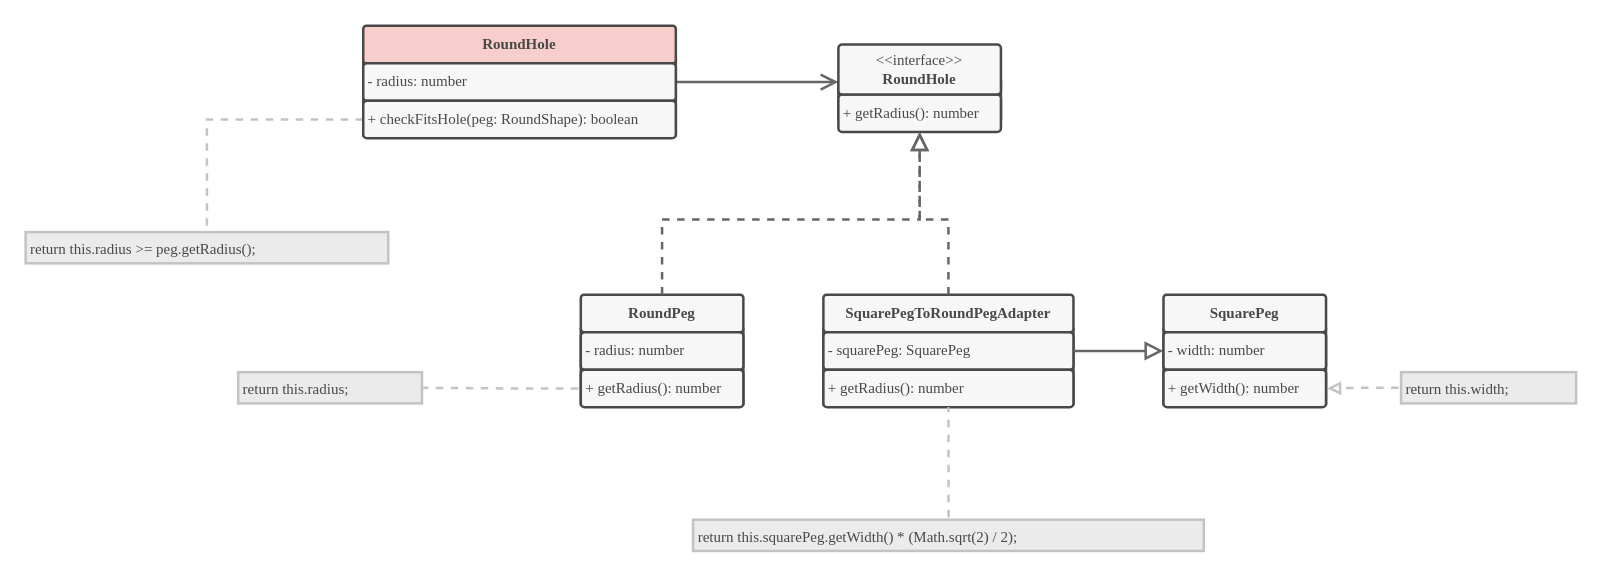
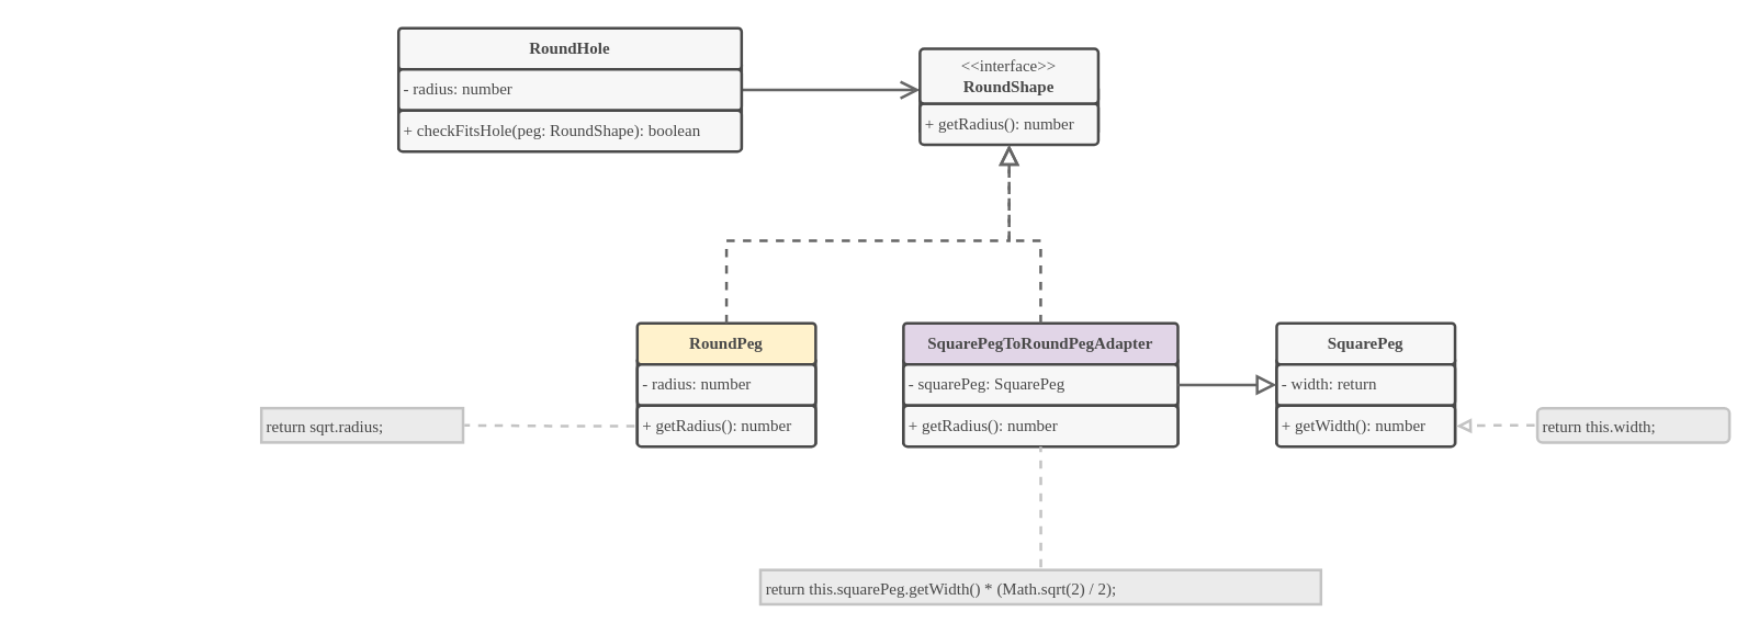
- <mxCell id="29" value="&lt;b style=&quot;color: rgb(73, 73, 73); font-family: Nunito;&quot;&gt;RoundHole&lt;/b&gt;" style="rounded=1;whiteSpace=wrap;html=1;arcSize=5;fillColor=#f8cecc;strokeColor=#494949;strokeWidth=2;container=0;absoluteArcSize=1;" vertex="1" parent="27"><mxGeometry width="250" height="30" as="geometry" /></mxCell>
+ <mxCell id="29" value="&lt;b style=&quot;color: rgb(73, 73, 73); font-family: Nunito;&quot;&gt;RoundHole&lt;/b&gt;" style="rounded=1;whiteSpace=wrap;html=1;arcSize=5;fillColor=#F7F7F7;strokeColor=#494949;strokeWidth=2;container=0;absoluteArcSize=1;" vertex="1" parent="27"><mxGeometry width="250" height="30" as="geometry" /></mxCell>
- <mxCell id="6" value="&lt;font face=&quot;Nunito&quot; color=&quot;#494949&quot;&gt;&amp;lt;&amp;lt;interface&amp;gt;&amp;gt;&lt;br&gt;&lt;b&gt;RoundHole&lt;/b&gt;&lt;br&gt;&lt;/font&gt;" style="rounded=1;whiteSpace=wrap;html=1;arcSize=6;fillColor=#F7F7F7;strokeColor=#494949;container=0;strokeWidth=2;absoluteArcSize=1;" vertex="1" parent="3"><mxGeometry width="130" height="40" as="geometry" /></mxCell>
+ <mxCell id="6" value="&lt;font face=&quot;Nunito&quot; color=&quot;#494949&quot;&gt;&amp;lt;&amp;lt;interface&amp;gt;&amp;gt;&lt;br&gt;&lt;b&gt;RoundShape&lt;/b&gt;&lt;br&gt;&lt;/font&gt;" style="rounded=1;whiteSpace=wrap;html=1;arcSize=6;fillColor=#F7F7F7;strokeColor=#494949;container=0;strokeWidth=2;absoluteArcSize=1;" vertex="1" parent="3"><mxGeometry width="130" height="40" as="geometry" /></mxCell>
- <mxCell id="26" style="edgeStyle=orthogonalEdgeStyle;html=1;exitX=0;exitY=0.5;exitDx=0;exitDy=0;fontFamily=Helvetica;fontSource=https%3A%2F%2Ffonts.googleapis.com%2Fcss%3Ffamily%3DFira%2BCode%2BMedium;sourcePerimeterSpacing=2;targetPerimeterSpacing=1;endArrow=none;rounded=0;strokeColor=#C3C3C3;endFill=0;dashed=1;strokeWidth=2;" edge="1" parent="1" target="25" source="31"><mxGeometry relative="1" as="geometry"><Array as="points"><mxPoint x="165" y="95" /></Array><mxPoint x="170" y="99" as="sourcePoint" /></mxGeometry></mxCell>
- <mxCell id="25" value="&lt;div style=&quot;line-height: 26px;&quot;&gt;&lt;div style=&quot;line-height: 26px;&quot;&gt;&lt;font data-font-src=&quot;https://fonts.googleapis.com/css?family=Fira+Code+Medium&quot; face=&quot;Fira Code Medium&quot;&gt;return this.radius &amp;gt;= peg.getRadius();&lt;/font&gt;&lt;/div&gt;&lt;/div&gt;" style="rounded=0;whiteSpace=wrap;html=1;fontColor=#494949;strokeColor=#C3C3C3;fillColor=#EBEBEB;align=left;verticalAlign=middle;spacingLeft=2;spacingRight=1;strokeWidth=2;" vertex="1" parent="1"><mxGeometry x="20" y="185" width="290" height="25" as="geometry" /></mxCell>
- <mxCell id="14" value="&lt;b style=&quot;color: rgb(73, 73, 73); font-family: Nunito;&quot;&gt;RoundPeg&lt;/b&gt;" style="rounded=1;whiteSpace=wrap;html=1;arcSize=5;fillColor=#F7F7F7;strokeColor=#494949;strokeWidth=2;container=0;absoluteArcSize=1;" vertex="1" parent="12"><mxGeometry width="130.0" height="30" as="geometry" /></mxCell>
+ <mxCell id="14" value="&lt;b style=&quot;color: rgb(73, 73, 73); font-family: Nunito;&quot;&gt;RoundPeg&lt;/b&gt;" style="rounded=1;whiteSpace=wrap;html=1;arcSize=5;fillColor=#fff2cc;strokeColor=#494949;strokeWidth=2;container=0;absoluteArcSize=1;" vertex="1" parent="12"><mxGeometry width="130.0" height="30" as="geometry" /></mxCell>
- <mxCell id="9" value="&lt;b style=&quot;color: rgb(73, 73, 73); font-family: Nunito;&quot;&gt;SquarePegToRoundPegAdapter&lt;/b&gt;" style="rounded=1;whiteSpace=wrap;html=1;arcSize=5;fillColor=#F7F7F7;strokeColor=#494949;strokeWidth=2;container=0;absoluteArcSize=1;" vertex="1" parent="7"><mxGeometry width="200.0" height="30" as="geometry" /></mxCell>
+ <mxCell id="9" value="&lt;b style=&quot;color: rgb(73, 73, 73); font-family: Nunito;&quot;&gt;SquarePegToRoundPegAdapter&lt;/b&gt;" style="rounded=1;whiteSpace=wrap;html=1;arcSize=5;fillColor=#e1d5e7;strokeColor=#494949;strokeWidth=2;container=0;absoluteArcSize=1;" vertex="1" parent="7"><mxGeometry width="200.0" height="30" as="geometry" /></mxCell>
- <mxCell id="22" value="&lt;span style=&quot;font-family: Nunito;&quot;&gt;- width: number&lt;/span&gt;&lt;font face=&quot;Nunito&quot;&gt;&lt;br&gt;&lt;/font&gt;" style="rounded=1;whiteSpace=wrap;html=1;arcSize=6;fillColor=#F7F7F7;strokeColor=#494949;align=left;perimeterSpacing=0;spacingLeft=2;fontColor=#494949;strokeWidth=2;container=0;absoluteArcSize=1;" vertex="1" parent="19"><mxGeometry y="30" width="130.0" height="30" as="geometry" /></mxCell>
+ <mxCell id="22" value="&lt;span style=&quot;font-family: Nunito;&quot;&gt;- width: return&lt;/span&gt;&lt;font face=&quot;Nunito&quot;&gt;&lt;br&gt;&lt;/font&gt;" style="rounded=1;whiteSpace=wrap;html=1;arcSize=6;fillColor=#F7F7F7;strokeColor=#494949;align=left;perimeterSpacing=0;spacingLeft=2;fontColor=#494949;strokeWidth=2;container=0;absoluteArcSize=1;" vertex="1" parent="19"><mxGeometry y="30" width="130.0" height="30" as="geometry" /></mxCell>
- <mxCell id="32" value="&lt;div style=&quot;line-height: 26px;&quot;&gt;&lt;div style=&quot;line-height: 26px;&quot;&gt;&lt;font data-font-src=&quot;https://fonts.googleapis.com/css?family=Fira+Code+Medium&quot; face=&quot;Fira Code Medium&quot;&gt;return this.radius;&lt;/font&gt;&lt;/div&gt;&lt;/div&gt;" style="rounded=0;whiteSpace=wrap;html=1;fontColor=#494949;strokeColor=#C3C3C3;fillColor=#EBEBEB;align=left;verticalAlign=middle;spacingLeft=2;spacingRight=1;strokeWidth=2;" vertex="1" parent="1"><mxGeometry x="190" y="297" width="147" height="25" as="geometry" /></mxCell>
+ <mxCell id="32" value="&lt;div style=&quot;line-height: 26px;&quot;&gt;&lt;div style=&quot;line-height: 26px;&quot;&gt;&lt;font data-font-src=&quot;https://fonts.googleapis.com/css?family=Fira+Code+Medium&quot; face=&quot;Fira Code Medium&quot;&gt;return sqrt.radius;&lt;/font&gt;&lt;/div&gt;&lt;/div&gt;" style="rounded=0;whiteSpace=wrap;html=1;fontColor=#494949;strokeColor=#C3C3C3;fillColor=#EBEBEB;align=left;verticalAlign=middle;spacingLeft=2;spacingRight=1;strokeWidth=2;" vertex="1" parent="1"><mxGeometry x="190" y="297" width="147" height="25" as="geometry" /></mxCell>
- <mxCell id="37" value="&lt;div style=&quot;line-height: 26px;&quot;&gt;&lt;div style=&quot;line-height: 26px;&quot;&gt;&lt;font data-font-src=&quot;https://fonts.googleapis.com/css?family=Fira+Code+Medium&quot; face=&quot;Fira Code Medium&quot;&gt;return this.width;&lt;/font&gt;&lt;/div&gt;&lt;/div&gt;" style="rounded=0;whiteSpace=wrap;html=1;fontColor=#494949;strokeColor=#C3C3C3;fillColor=#EBEBEB;align=left;verticalAlign=middle;spacingLeft=2;spacingRight=1;strokeWidth=2;" vertex="1" parent="1"><mxGeometry x="1120" y="297" width="140" height="25" as="geometry" /></mxCell>
+ <mxCell id="37" value="&lt;div style=&quot;line-height: 26px;&quot;&gt;&lt;div style=&quot;line-height: 26px;&quot;&gt;&lt;font data-font-src=&quot;https://fonts.googleapis.com/css?family=Fira+Code+Medium&quot; face=&quot;Fira Code Medium&quot;&gt;return this.width;&lt;/font&gt;&lt;/div&gt;&lt;/div&gt;" style="whiteSpace=wrap;html=1;fontColor=#494949;strokeColor=#C3C3C3;fillColor=#EBEBEB;align=left;verticalAlign=middle;spacingLeft=2;spacingRight=1;strokeWidth=2;rounded=1;" vertex="1" parent="1"><mxGeometry x="1120" y="297" width="140" height="25" as="geometry" /></mxCell>
